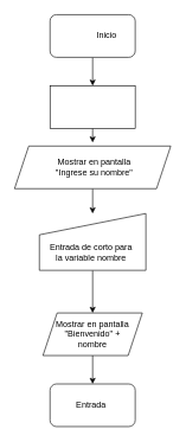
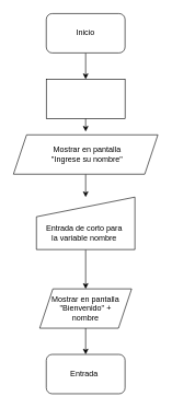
- <mxCell id="4" value="Inicio" style="text;html=1;align=center;verticalAlign=middle;whiteSpace=wrap;rounded=0;" parent="1" vertex="1"><mxGeometry x="120" y="35" width="60" height="30" as="geometry" /></mxCell>
+ <mxCell id="4" value="Inicio" style="text;html=1;align=center;verticalAlign=middle;whiteSpace=wrap;rounded=0;" parent="1" vertex="1"><mxGeometry x="100" y="35" width="60" height="30" as="geometry" /></mxCell>
